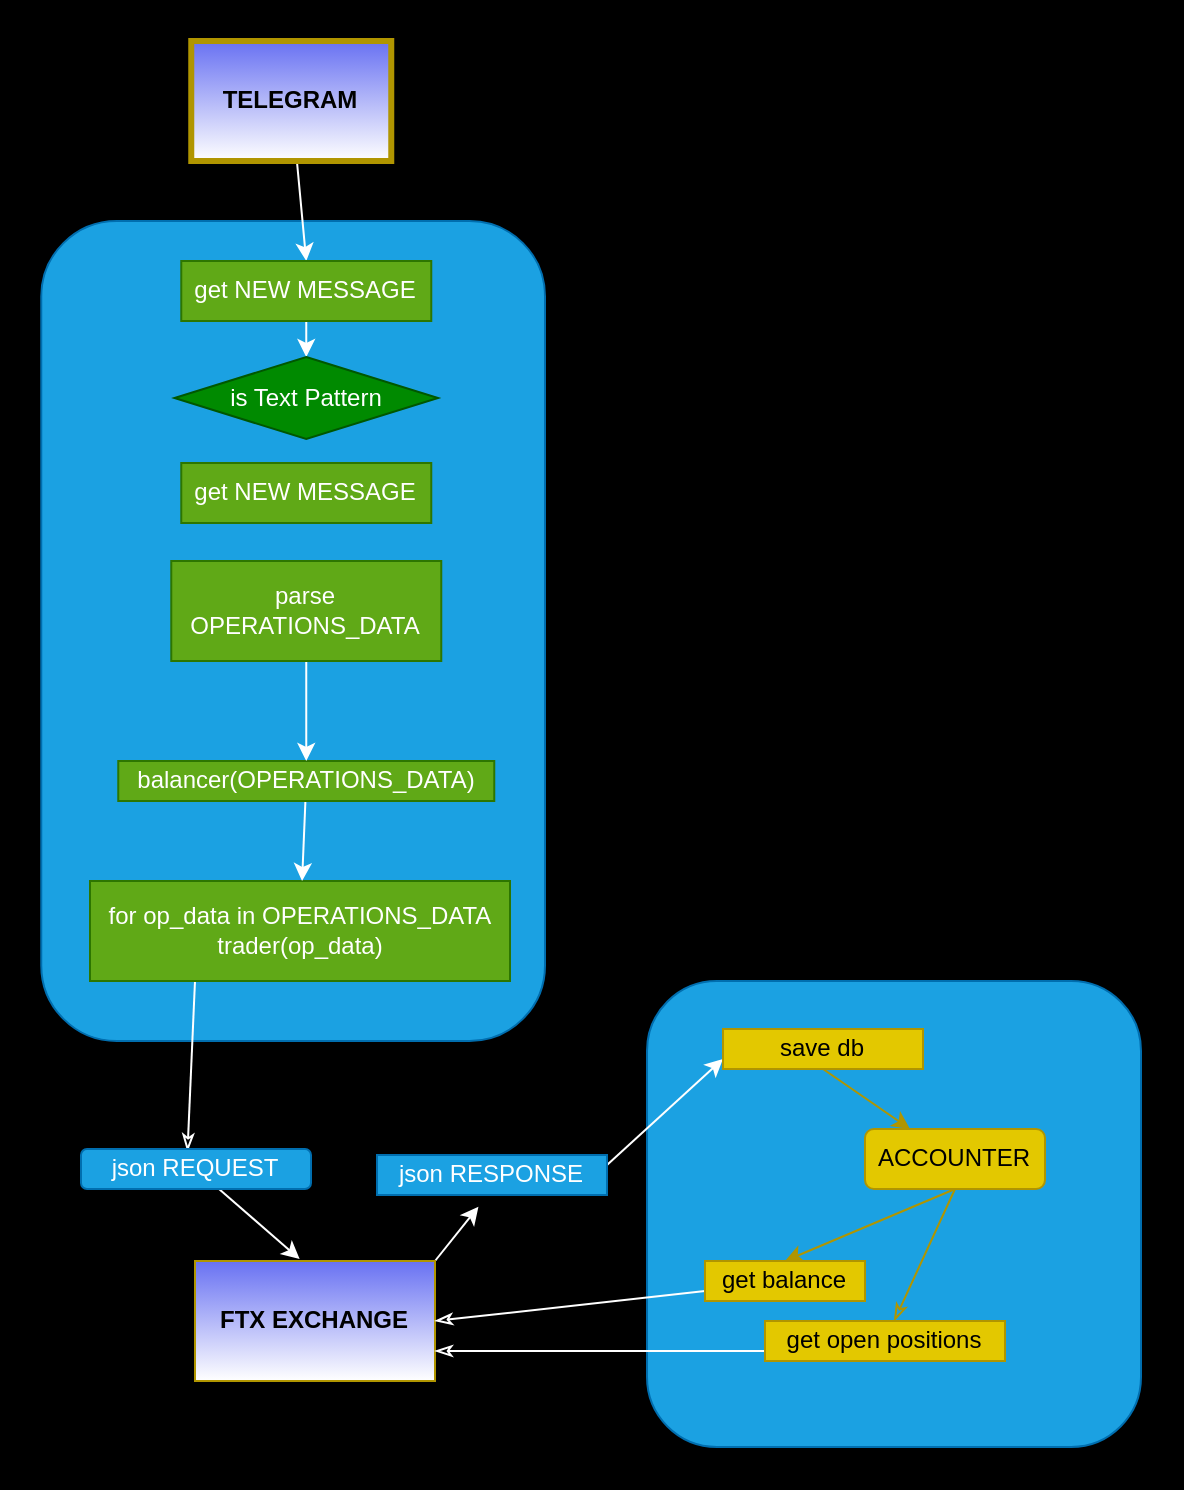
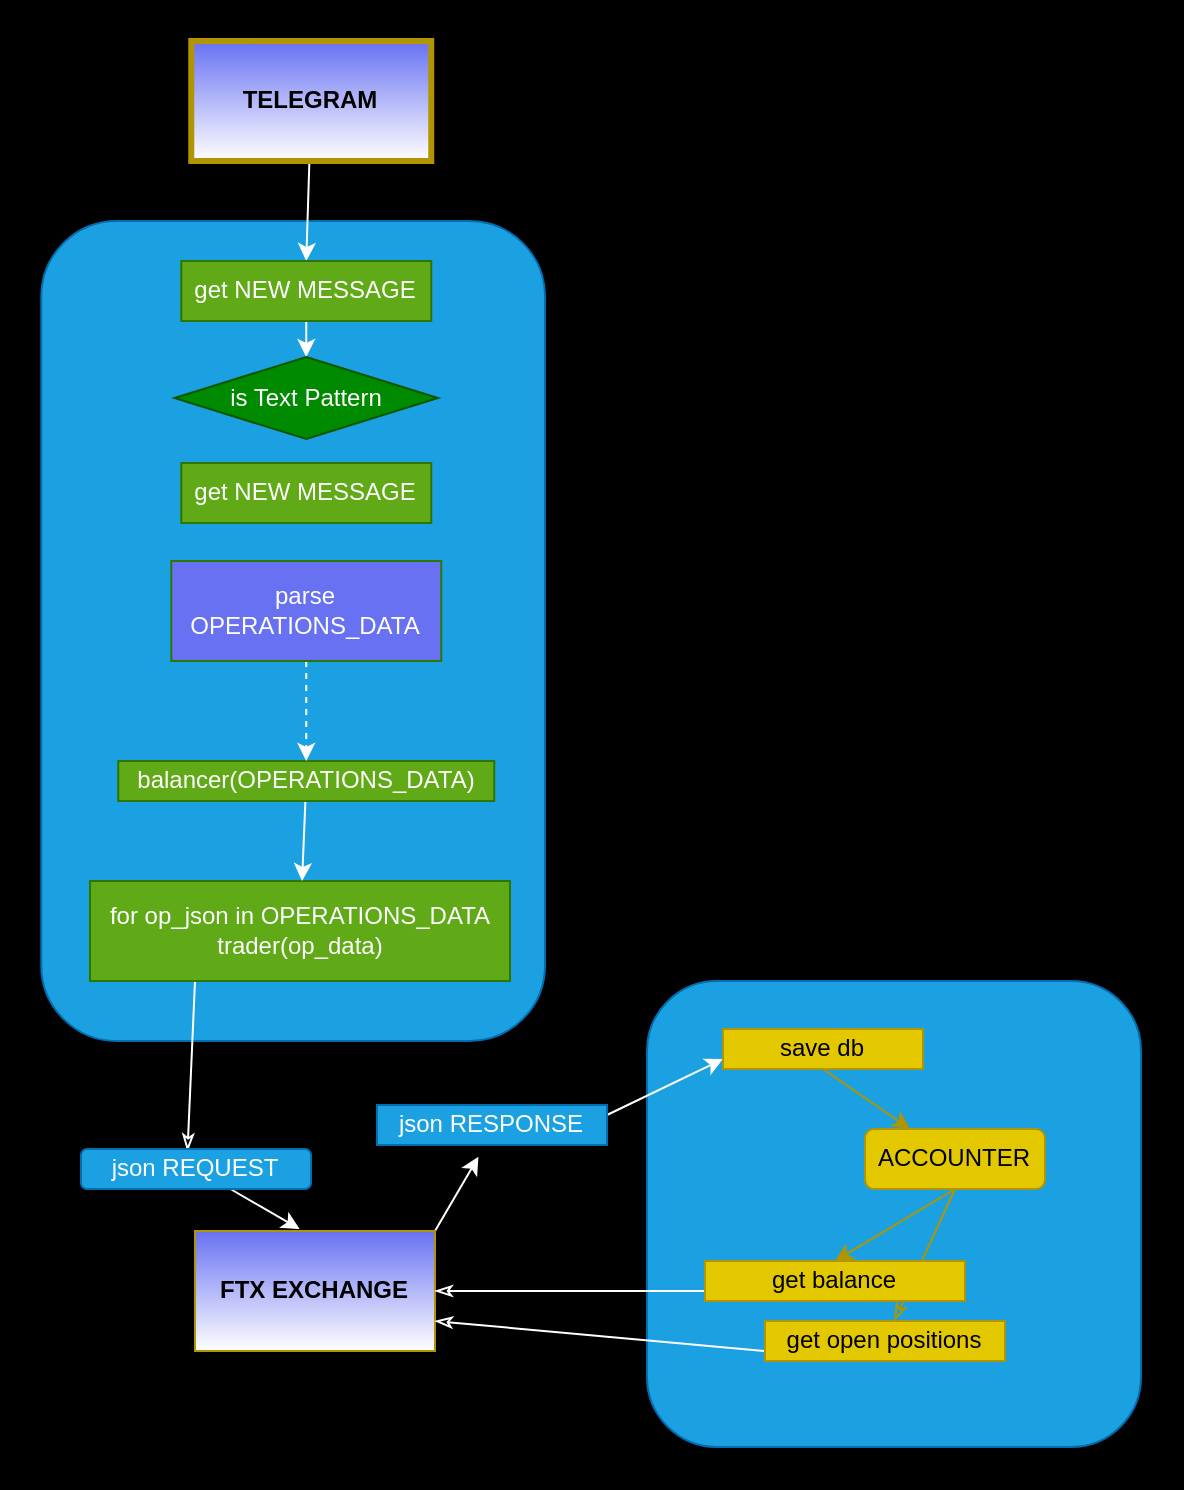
- <mxCell id="5" value="TELEGRAM" style="rounded=0;whiteSpace=wrap;html=1;fillColor=#6871F2;fontColor=#000000;strokeColor=#B09500;fontStyle=1;strokeWidth=3;gradientColor=#ffffff;" parent="1" vertex="1"><mxGeometry x="95.13" y="20" width="100" height="60" as="geometry" /></mxCell>
+ <mxCell id="5" value="TELEGRAM" style="rounded=0;whiteSpace=wrap;html=1;fillColor=#6871F2;fontColor=#000000;strokeColor=#B09500;fontStyle=1;strokeWidth=3;gradientColor=#ffffff;" parent="1" vertex="1"><mxGeometry x="95.13" y="20" width="120" height="60" as="geometry" /></mxCell>
- <mxCell id="14" value="parse OPERATIONS_DATA" style="rounded=0;whiteSpace=wrap;html=1;fillColor=#60a917;strokeColor=#2D7600;fontColor=#ffffff;" parent="1" vertex="1"><mxGeometry x="85.13" y="280" width="135" height="50" as="geometry" /></mxCell>
+ <mxCell id="14" value="parse OPERATIONS_DATA" style="rounded=0;whiteSpace=wrap;html=1;fillColor=#6871f2;strokeColor=#2D7600;fontColor=#ffffff;" parent="1" vertex="1"><mxGeometry x="85.13" y="280" width="135" height="50" as="geometry" /></mxCell>
- <mxCell id="13" style="edgeStyle=none;html=1;entryX=0.5;entryY=0;entryDx=0;entryDy=0;fillColor=#60a917;strokeColor=#FFFFFF;fontColor=#000000;" parent="1" source="14" target="12" edge="1"><mxGeometry relative="1" as="geometry"><mxPoint x="149.5" y="340" as="targetPoint" /></mxGeometry></mxCell>
+ <mxCell id="13" style="edgeStyle=none;html=1;entryX=0.5;entryY=0;entryDx=0;entryDy=0;fillColor=#60a917;strokeColor=#FFFFFF;fontColor=#000000;dashed=1;" parent="1" source="14" target="12" edge="1"><mxGeometry relative="1" as="geometry"><mxPoint x="149.5" y="340" as="targetPoint" /></mxGeometry></mxCell>
- <mxCell id="10" value="for op_data in OPERATIONS_DATA&lt;br&gt;trader(op_data)" style="rounded=0;whiteSpace=wrap;html=1;fillColor=#60a917;strokeColor=#2D7600;fontColor=#ffffff;" parent="1" vertex="1"><mxGeometry x="44.5" y="440" width="210" height="50" as="geometry" /></mxCell>
+ <mxCell id="10" value="for op_json in OPERATIONS_DATA&lt;br&gt;trader(op_data)" style="rounded=0;whiteSpace=wrap;html=1;fillColor=#60a917;strokeColor=#2D7600;fontColor=#ffffff;" parent="1" vertex="1"><mxGeometry x="44.5" y="440" width="210" height="50" as="geometry" /></mxCell>
- <mxCell id="20" value="json RESPONSE" style="rounded=0;whiteSpace=wrap;html=1;fillColor=#1ba1e2;fontColor=#ffffff;strokeColor=#006EAF;" parent="1" vertex="1"><mxGeometry x="188" y="577" width="115" height="20" as="geometry" /></mxCell>
+ <mxCell id="20" value="json RESPONSE" style="rounded=0;whiteSpace=wrap;html=1;fillColor=#1ba1e2;fontColor=#ffffff;strokeColor=#006EAF;" parent="1" vertex="1"><mxGeometry x="188" y="552" width="115" height="20" as="geometry" /></mxCell>
- <mxCell id="27" value="get balance" style="rounded=0;whiteSpace=wrap;html=1;fillColor=#e3c800;fontColor=#000000;strokeColor=#B09500;" parent="1" vertex="1"><mxGeometry x="352" y="630" width="80" height="20" as="geometry" /></mxCell>
+ <mxCell id="27" value="get balance" style="rounded=0;whiteSpace=wrap;html=1;fillColor=#e3c800;fontColor=#000000;strokeColor=#B09500;" parent="1" vertex="1"><mxGeometry x="352" y="630" width="130" height="20" as="geometry" /></mxCell>
- <mxCell id="16" value="FTX EXCHANGE" style="rounded=0;whiteSpace=wrap;html=1;fillColor=#6871F2;fontColor=#000000;strokeColor=#B09500;fontStyle=1;gradientColor=#ffffff;" parent="1" vertex="1"><mxGeometry x="97" y="630" width="120" height="60" as="geometry" /></mxCell>
+ <mxCell id="16" value="FTX EXCHANGE" style="rounded=0;whiteSpace=wrap;html=1;fillColor=#6871F2;fontColor=#000000;strokeColor=#B09500;fontStyle=1;gradientColor=#ffffff;" parent="1" vertex="1"><mxGeometry x="97" y="615" width="120" height="60" as="geometry" /></mxCell>
